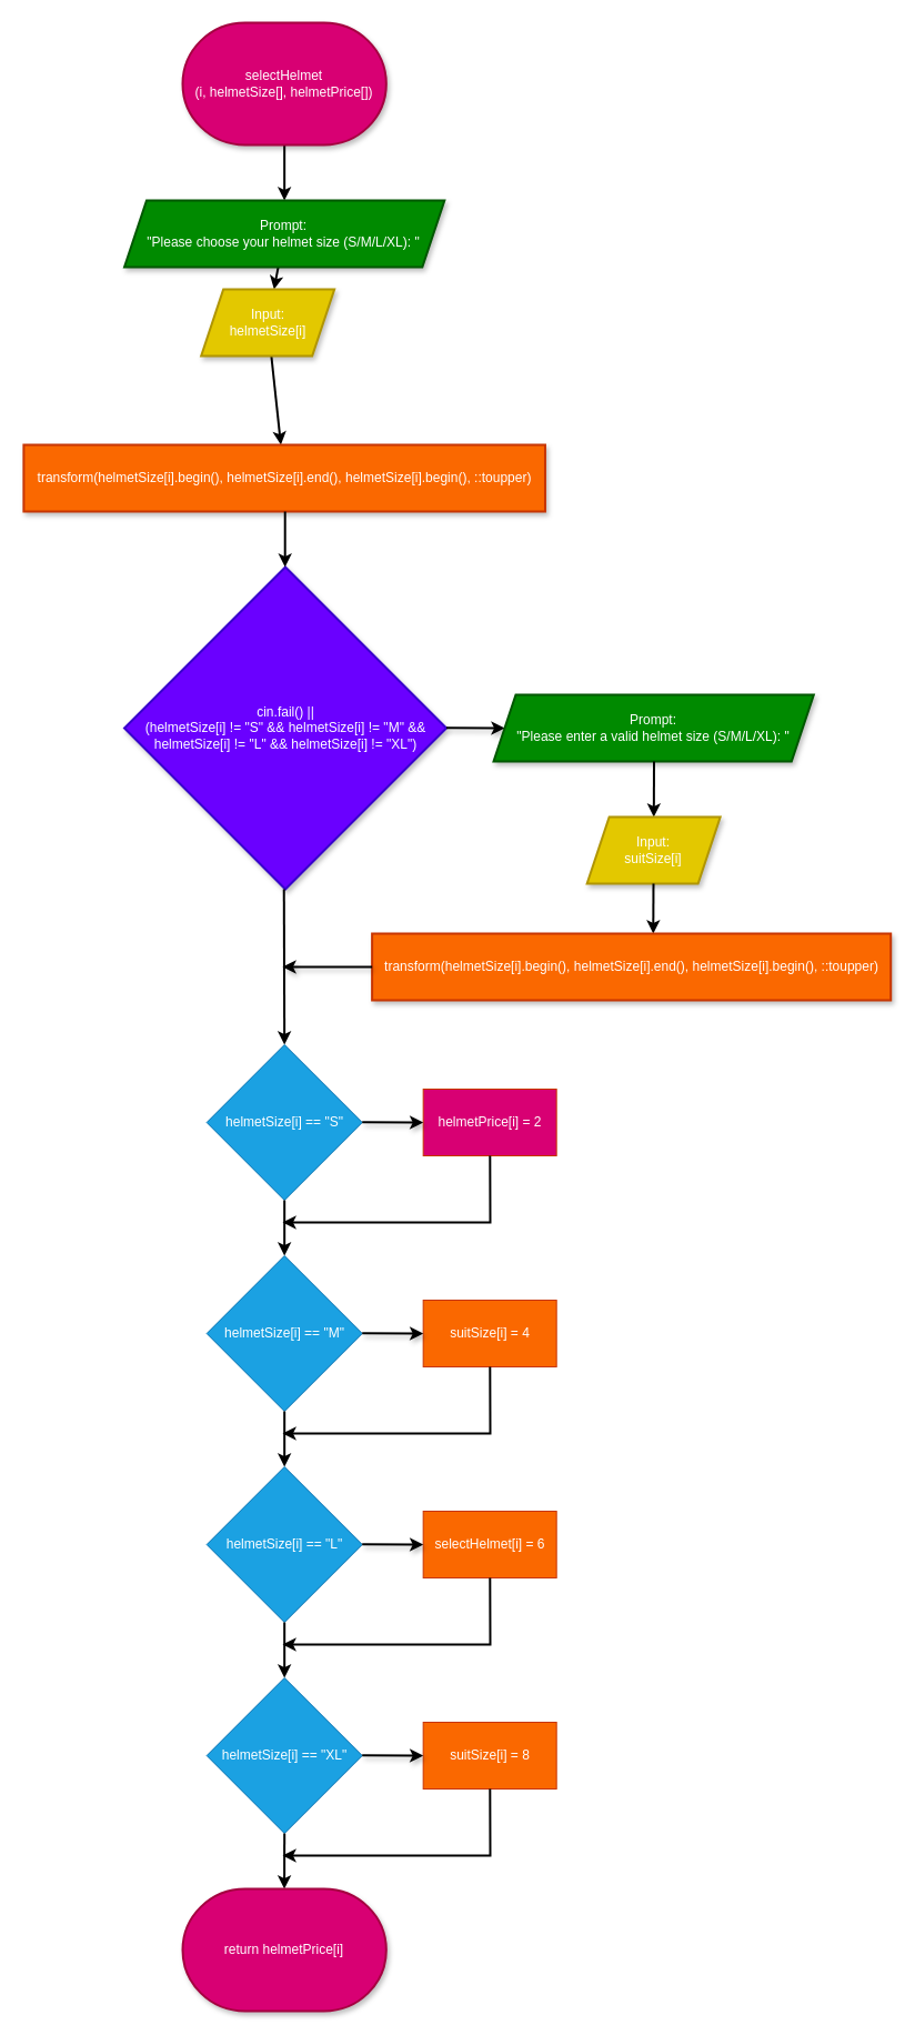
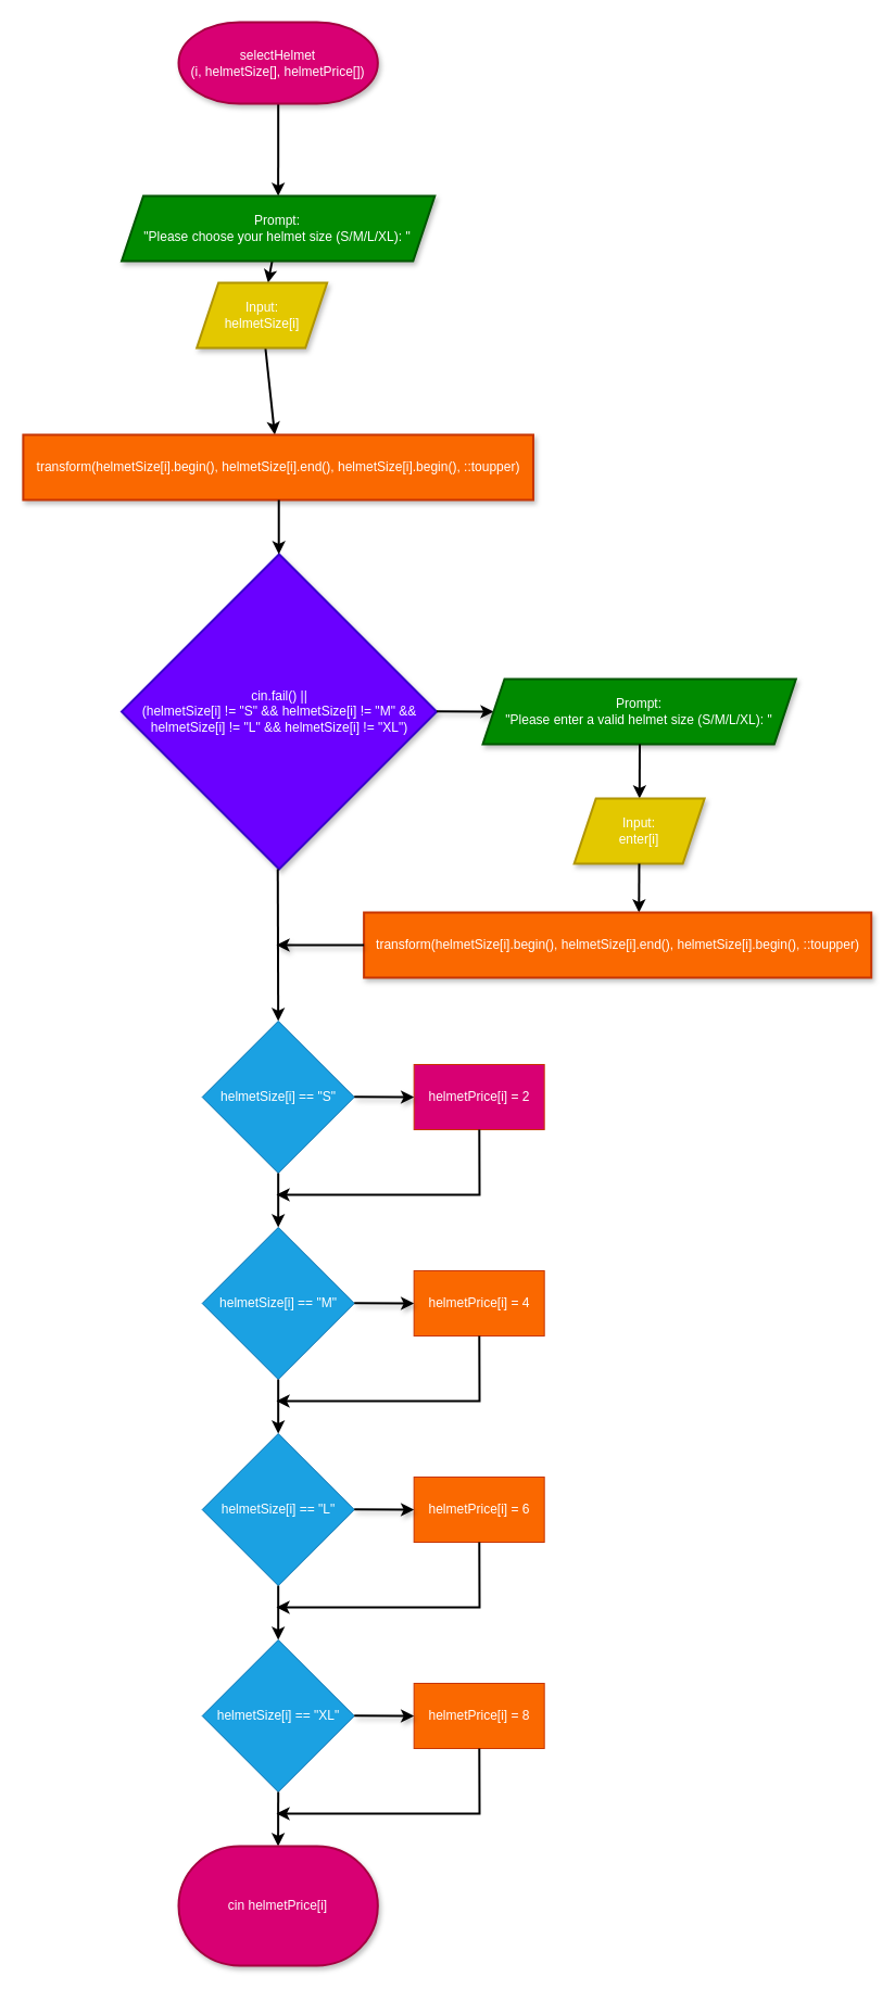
- <mxCell id="3" value="selectHelmet&lt;br&gt;(i, helmetSize[], helmetPrice[])" style="strokeWidth=2;html=1;shape=mxgraph.flowchart.terminator;whiteSpace=wrap;fillColor=#d80073;strokeColor=#A50040;shadow=1;fontColor=#ffffff;" parent="1" vertex="1"><mxGeometry x="164" y="20" width="183.33" height="110" as="geometry" /></mxCell>
+ <mxCell id="3" value="selectHelmet&lt;br&gt;(i, helmetSize[], helmetPrice[])" style="strokeWidth=2;html=1;shape=mxgraph.flowchart.terminator;whiteSpace=wrap;fillColor=#d80073;strokeColor=#A50040;shadow=1;fontColor=#ffffff;" parent="1" vertex="1"><mxGeometry x="164" y="20" width="183.33" height="75" as="geometry" /></mxCell>
- <mxCell id="13" value="Input:&lt;br&gt;suitSize[i]" style="shape=parallelogram;perimeter=parallelogramPerimeter;whiteSpace=wrap;html=1;fixedSize=1;fillColor=#e3c800;strokeColor=#B09500;fontColor=#FFFFFF;strokeWidth=2;shadow=1;labelBackgroundColor=none;labelBorderColor=none;textShadow=0;" vertex="1" parent="1"><mxGeometry x="528.165" y="735" width="120" height="60" as="geometry" /></mxCell>
+ <mxCell id="13" value="Input:&lt;br&gt;enter[i]" style="shape=parallelogram;perimeter=parallelogramPerimeter;whiteSpace=wrap;html=1;fixedSize=1;fillColor=#e3c800;strokeColor=#B09500;fontColor=#FFFFFF;strokeWidth=2;shadow=1;labelBackgroundColor=none;labelBorderColor=none;textShadow=0;" vertex="1" parent="1"><mxGeometry x="528.165" y="735" width="120" height="60" as="geometry" /></mxCell>
- <mxCell id="24" value="suitSize[i] = 4" style="whiteSpace=wrap;html=1;fillColor=#fa6800;strokeColor=#C73500;fontColor=#FFFFFF;" vertex="1" parent="1"><mxGeometry x="380.67" y="1170" width="120" height="60" as="geometry" /></mxCell>
+ <mxCell id="24" value="helmetPrice[i] = 4" style="whiteSpace=wrap;html=1;fillColor=#fa6800;strokeColor=#C73500;fontColor=#FFFFFF;" vertex="1" parent="1"><mxGeometry x="380.67" y="1170" width="120" height="60" as="geometry" /></mxCell>
- <mxCell id="29" value="selectHelmet[i] = 6" style="whiteSpace=wrap;html=1;fillColor=#fa6800;strokeColor=#C73500;fontColor=#FFFFFF;" vertex="1" parent="1"><mxGeometry x="380.67" y="1360" width="120" height="60" as="geometry" /></mxCell>
+ <mxCell id="29" value="helmetPrice[i] = 6" style="whiteSpace=wrap;html=1;fillColor=#fa6800;strokeColor=#C73500;fontColor=#FFFFFF;" vertex="1" parent="1"><mxGeometry x="380.67" y="1360" width="120" height="60" as="geometry" /></mxCell>
- <mxCell id="34" value="suitSize[i] = 8" style="whiteSpace=wrap;html=1;fillColor=#fa6800;strokeColor=#C73500;fontColor=#FFFFFF;" vertex="1" parent="1"><mxGeometry x="380.67" y="1550" width="120" height="60" as="geometry" /></mxCell>
+ <mxCell id="34" value="helmetPrice[i] = 8" style="whiteSpace=wrap;html=1;fillColor=#fa6800;strokeColor=#C73500;fontColor=#FFFFFF;" vertex="1" parent="1"><mxGeometry x="380.67" y="1550" width="120" height="60" as="geometry" /></mxCell>
- <mxCell id="38" value="return helmetPrice[i]" style="strokeWidth=2;html=1;shape=mxgraph.flowchart.terminator;whiteSpace=wrap;fillColor=#d80073;strokeColor=#A50040;shadow=1;fontColor=#ffffff;" vertex="1" parent="1"><mxGeometry x="164" y="1700" width="183.33" height="110" as="geometry" /></mxCell>
+ <mxCell id="38" value="cin helmetPrice[i]" style="strokeWidth=2;html=1;shape=mxgraph.flowchart.terminator;whiteSpace=wrap;fillColor=#d80073;strokeColor=#A50040;shadow=1;fontColor=#ffffff;" vertex="1" parent="1"><mxGeometry x="164" y="1700" width="183.33" height="110" as="geometry" /></mxCell>
